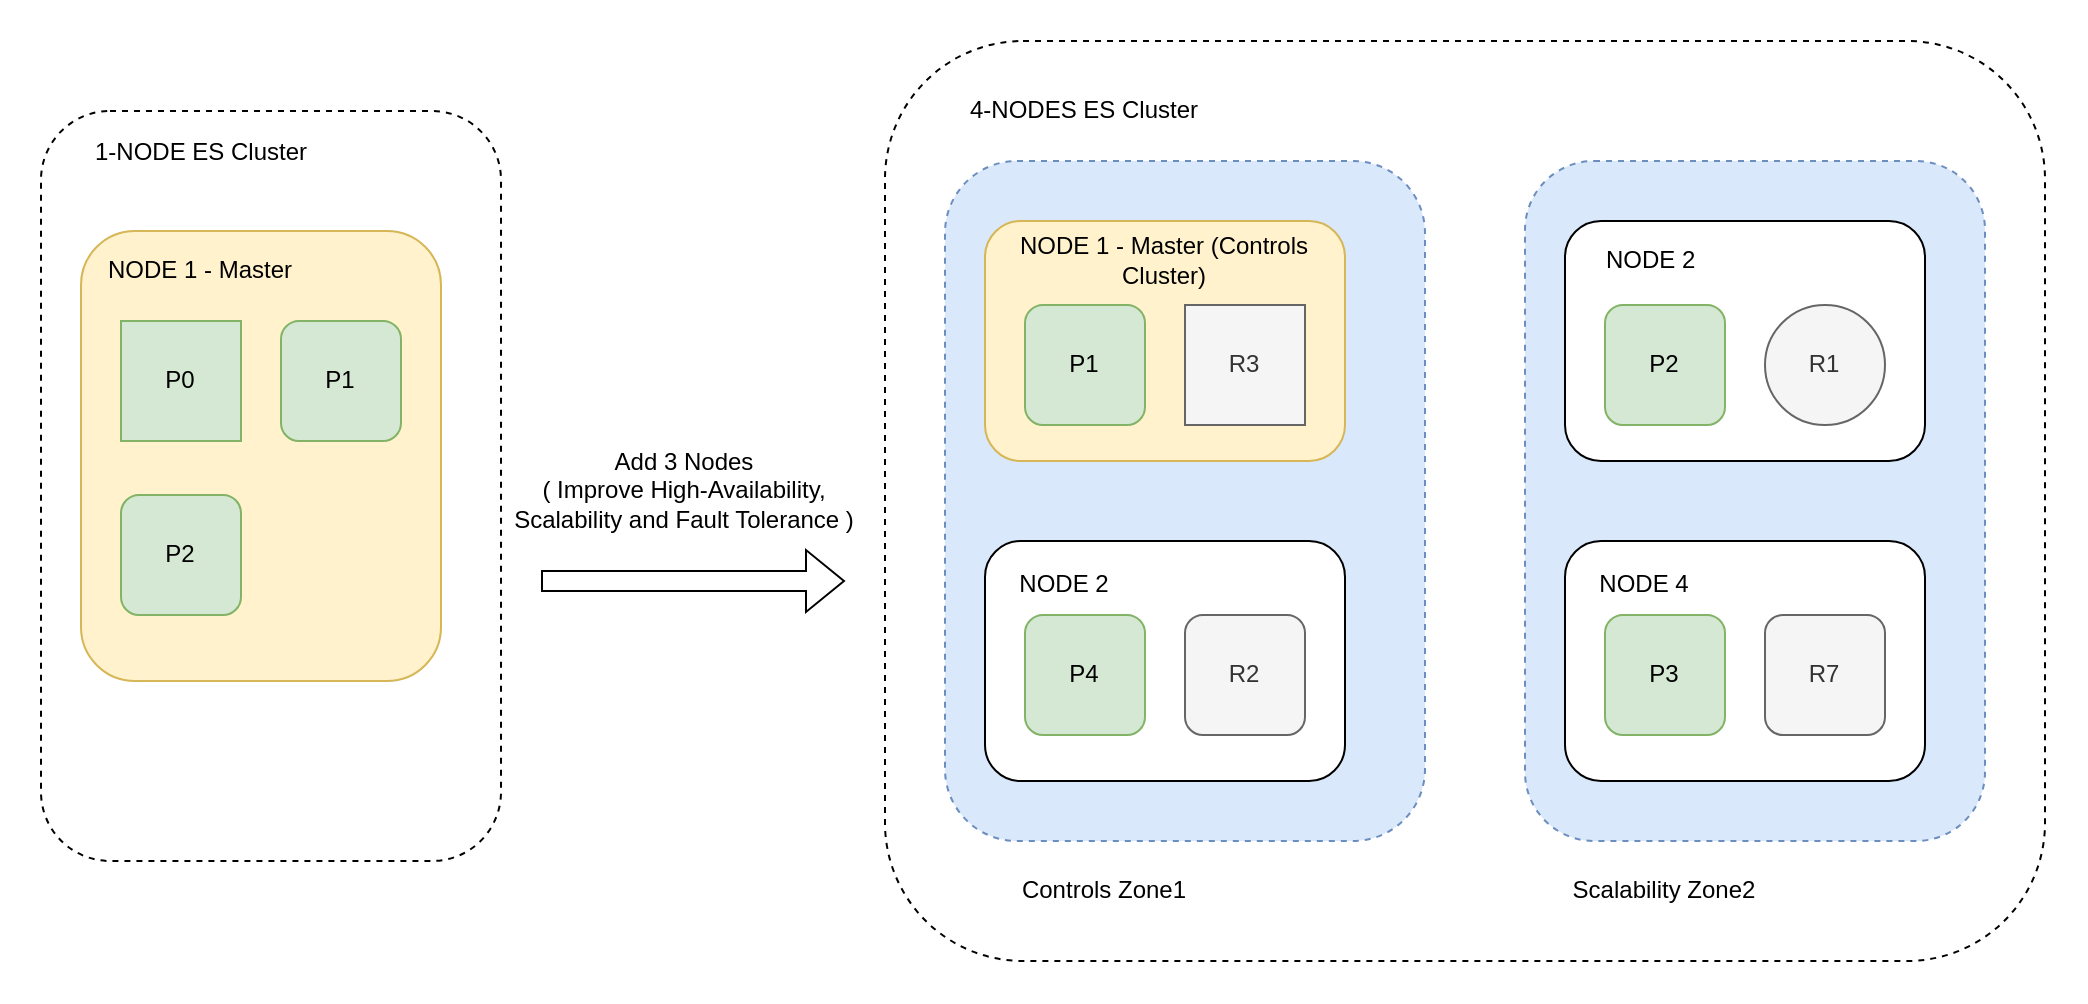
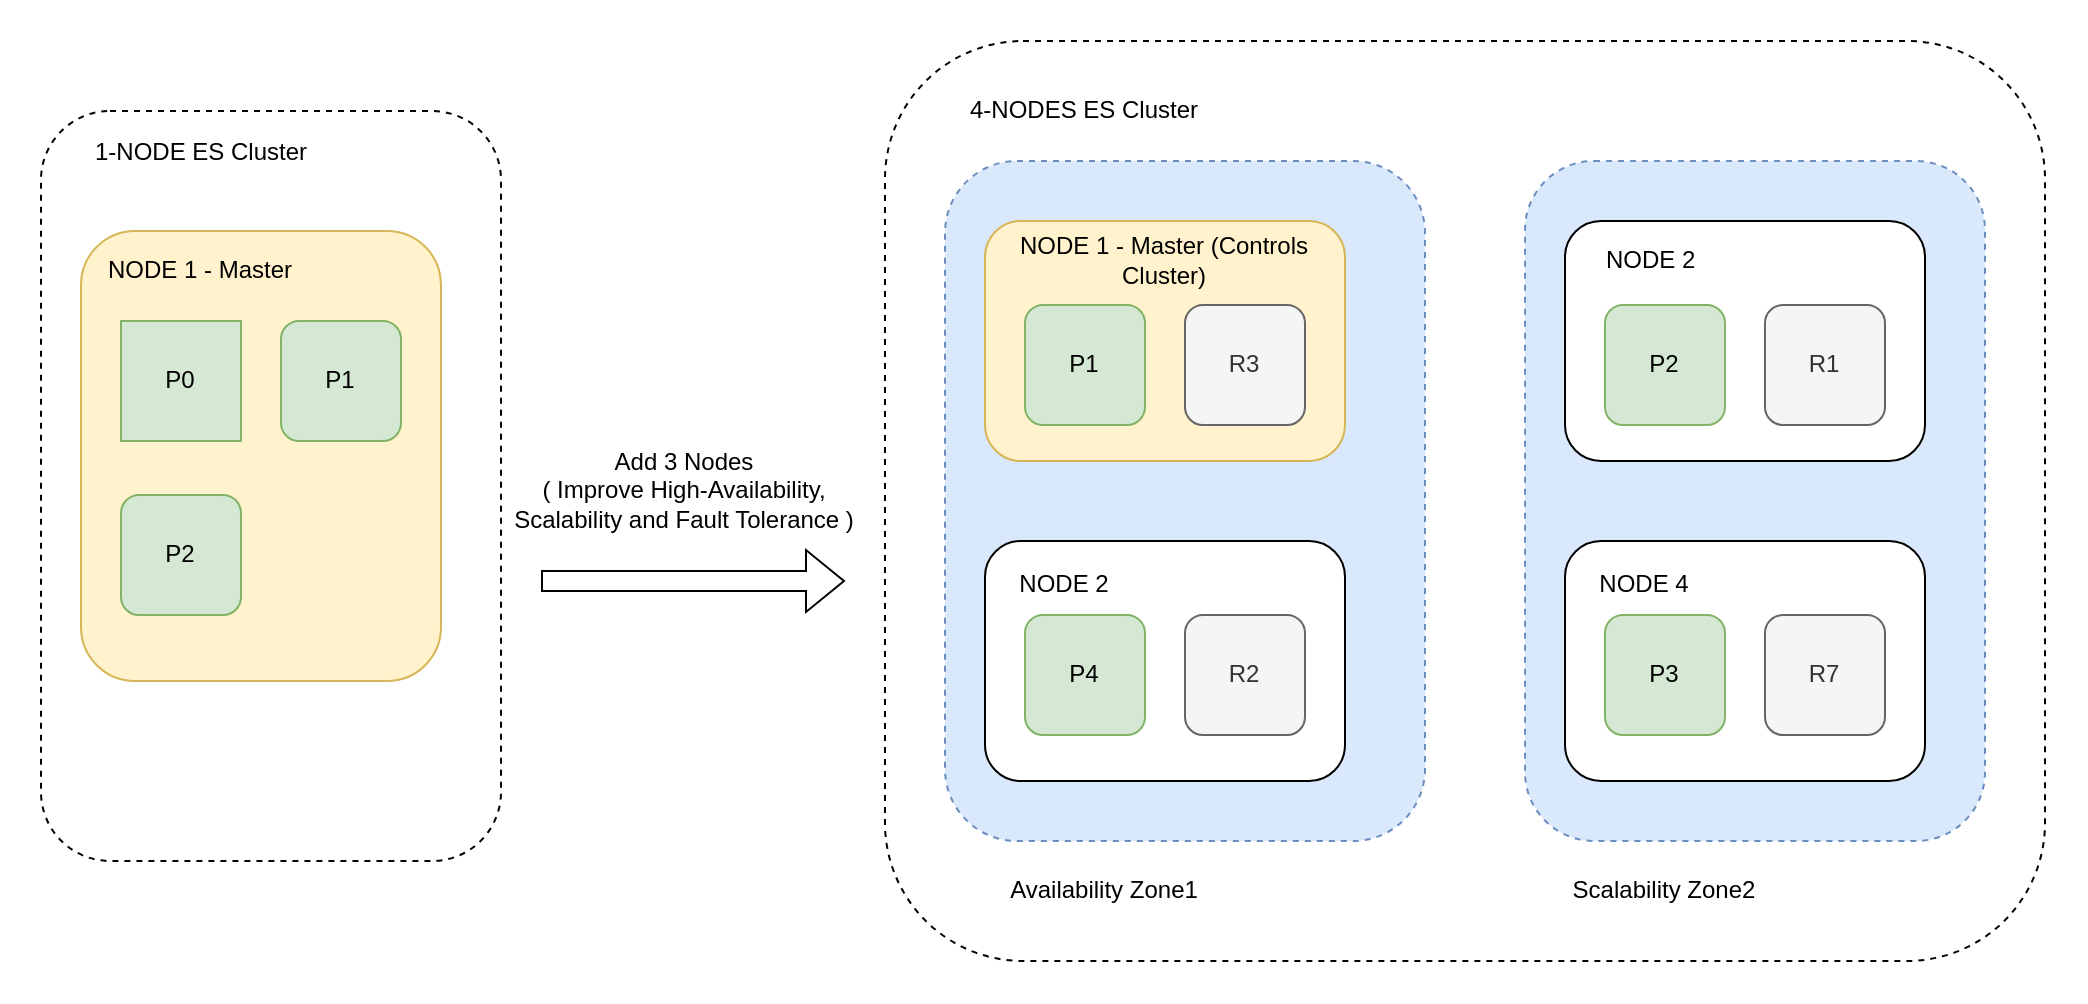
- <mxCell id="6" value="R3" style="whiteSpace=wrap;html=1;fillColor=#f5f5f5;strokeColor=#666666;fontColor=#333333;rounded=0;" vertex="1" parent="1"><mxGeometry x="592" y="152" width="60" height="60" as="geometry" /></mxCell>
+ <mxCell id="6" value="R3" style="rounded=1;whiteSpace=wrap;html=1;fillColor=#f5f5f5;strokeColor=#666666;fontColor=#333333;" vertex="1" parent="1"><mxGeometry x="592" y="152" width="60" height="60" as="geometry" /></mxCell>
- <mxCell id="24" value="R1" style="ellipse;whiteSpace=wrap;html=1;fillColor=#f5f5f5;strokeColor=#666666;fontColor=#333333;" vertex="1" parent="1"><mxGeometry x="882" y="152" width="60" height="60" as="geometry" /></mxCell>
+ <mxCell id="24" value="R1" style="rounded=1;whiteSpace=wrap;html=1;fillColor=#f5f5f5;strokeColor=#666666;fontColor=#333333;" vertex="1" parent="1"><mxGeometry x="882" y="152" width="60" height="60" as="geometry" /></mxCell>
- <mxCell id="31" value="Controls Zone1" style="text;html=1;strokeColor=none;fillColor=none;align=center;verticalAlign=middle;whiteSpace=wrap;rounded=0;dashed=1;" vertex="1" parent="1"><mxGeometry x="497" y="430" width="110" height="30" as="geometry" /></mxCell>
+ <mxCell id="31" value="Availability Zone1" style="text;html=1;strokeColor=none;fillColor=none;align=center;verticalAlign=middle;whiteSpace=wrap;rounded=0;dashed=1;" vertex="1" parent="1"><mxGeometry x="497" y="430" width="110" height="30" as="geometry" /></mxCell>
